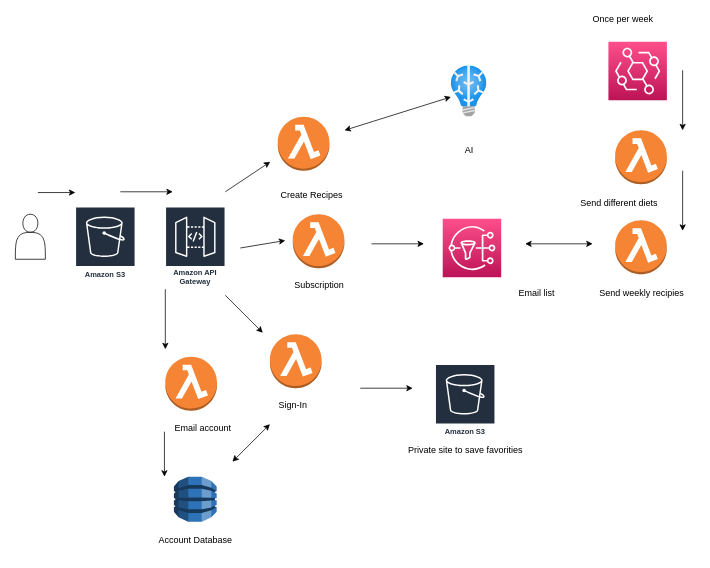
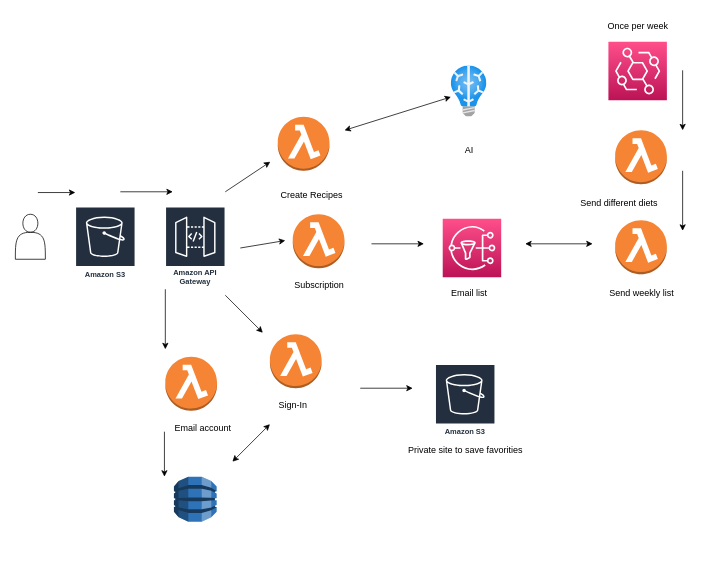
- <mxCell id="34" value="Once per week" style="text;html=1;align=center;verticalAlign=middle;resizable=0;points=[];autosize=1;strokeColor=none;fillColor=none;" vertex="1" parent="1"><mxGeometry x="780" y="10" width="100" height="30" as="geometry" /></mxCell>
+ <mxCell id="34" value="Once per week" style="text;html=1;align=center;verticalAlign=middle;resizable=0;points=[];autosize=1;strokeColor=none;fillColor=none;" vertex="1" parent="1"><mxGeometry x="800" y="20" width="100" height="30" as="geometry" /></mxCell>
- <mxCell id="26" value="Email list" style="text;html=1;align=center;verticalAlign=middle;resizable=0;points=[];autosize=1;strokeColor=none;fillColor=none;" vertex="1" parent="1"><mxGeometry x="680" y="375" width="70" height="30" as="geometry" /></mxCell>
+ <mxCell id="26" value="Email list" style="text;html=1;align=center;verticalAlign=middle;resizable=0;points=[];autosize=1;strokeColor=none;fillColor=none;" vertex="1" parent="1"><mxGeometry x="590" y="375" width="70" height="30" as="geometry" /></mxCell>
- <mxCell id="29" value="Send weekly recipies" style="text;html=1;align=center;verticalAlign=middle;resizable=0;points=[];autosize=1;strokeColor=none;fillColor=none;" vertex="1" parent="1"><mxGeometry x="784.5" y="375" width="140" height="30" as="geometry" /></mxCell>
+ <mxCell id="29" value="Send weekly list" style="text;html=1;align=center;verticalAlign=middle;resizable=0;points=[];autosize=1;strokeColor=none;fillColor=none;" vertex="1" parent="1"><mxGeometry x="784.5" y="375" width="140" height="30" as="geometry" /></mxCell>
- <mxCell id="19" value="Account Database" style="text;html=1;align=center;verticalAlign=middle;resizable=0;points=[];autosize=1;strokeColor=none;fillColor=none;" vertex="1" parent="1"><mxGeometry x="200" y="705" width="120" height="30" as="geometry" /></mxCell>
